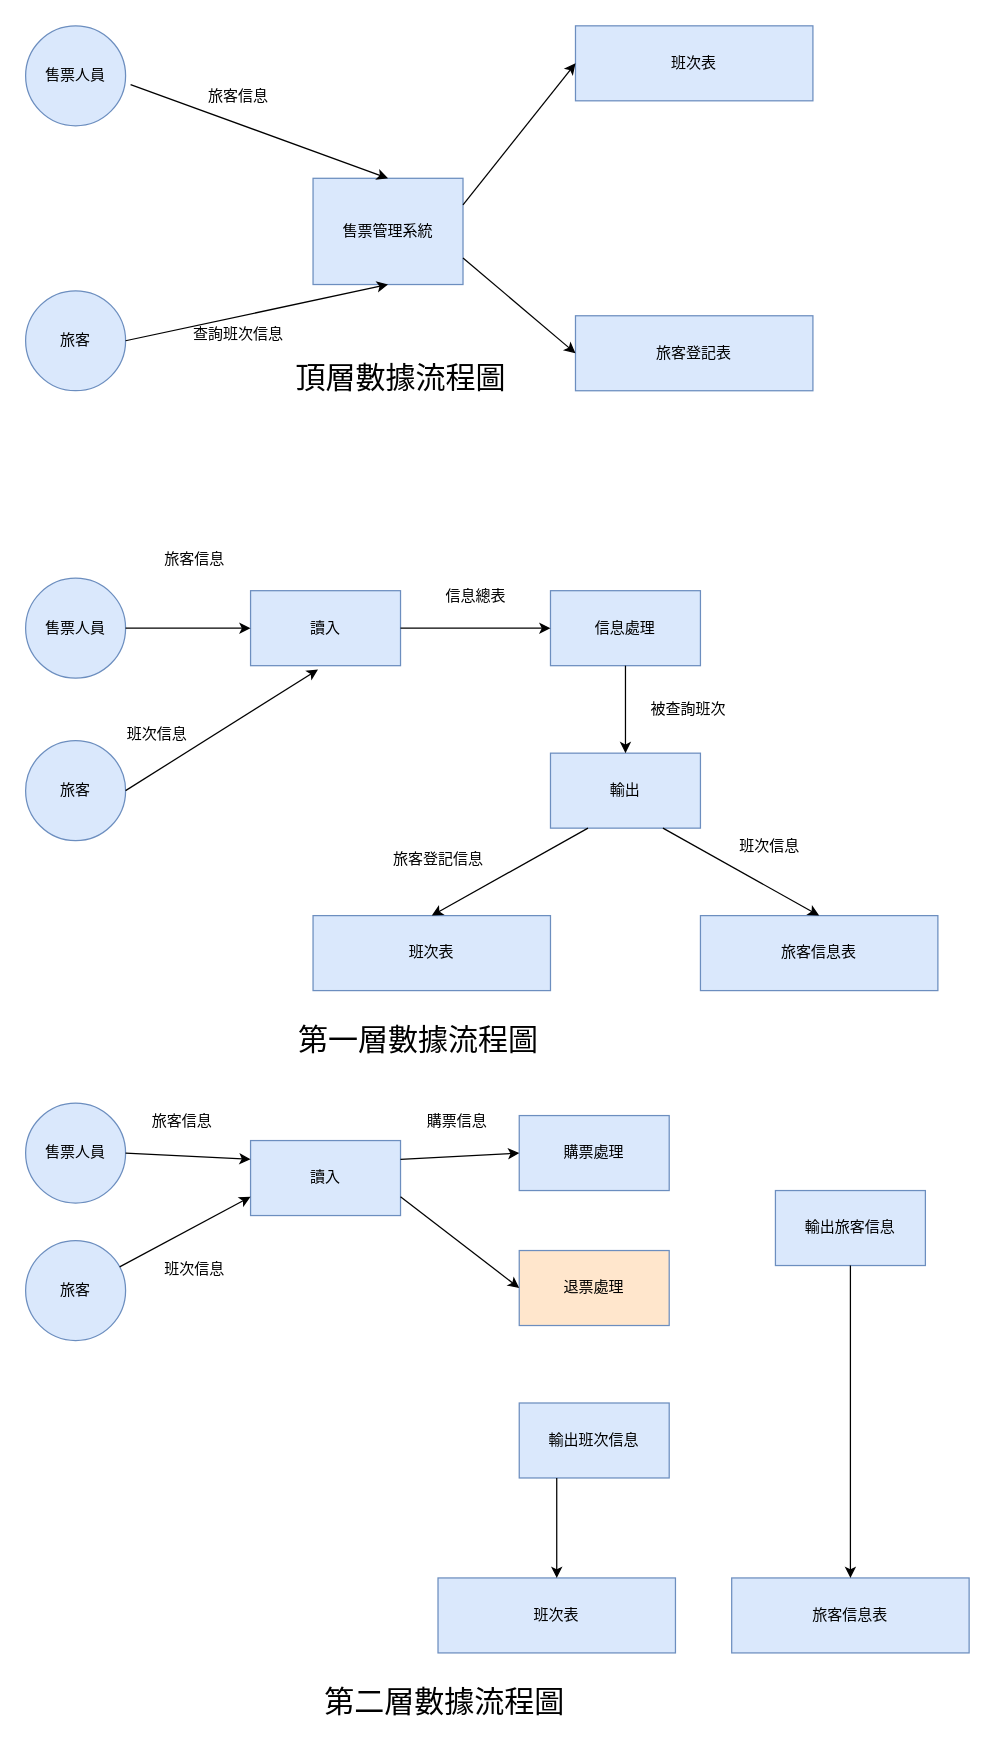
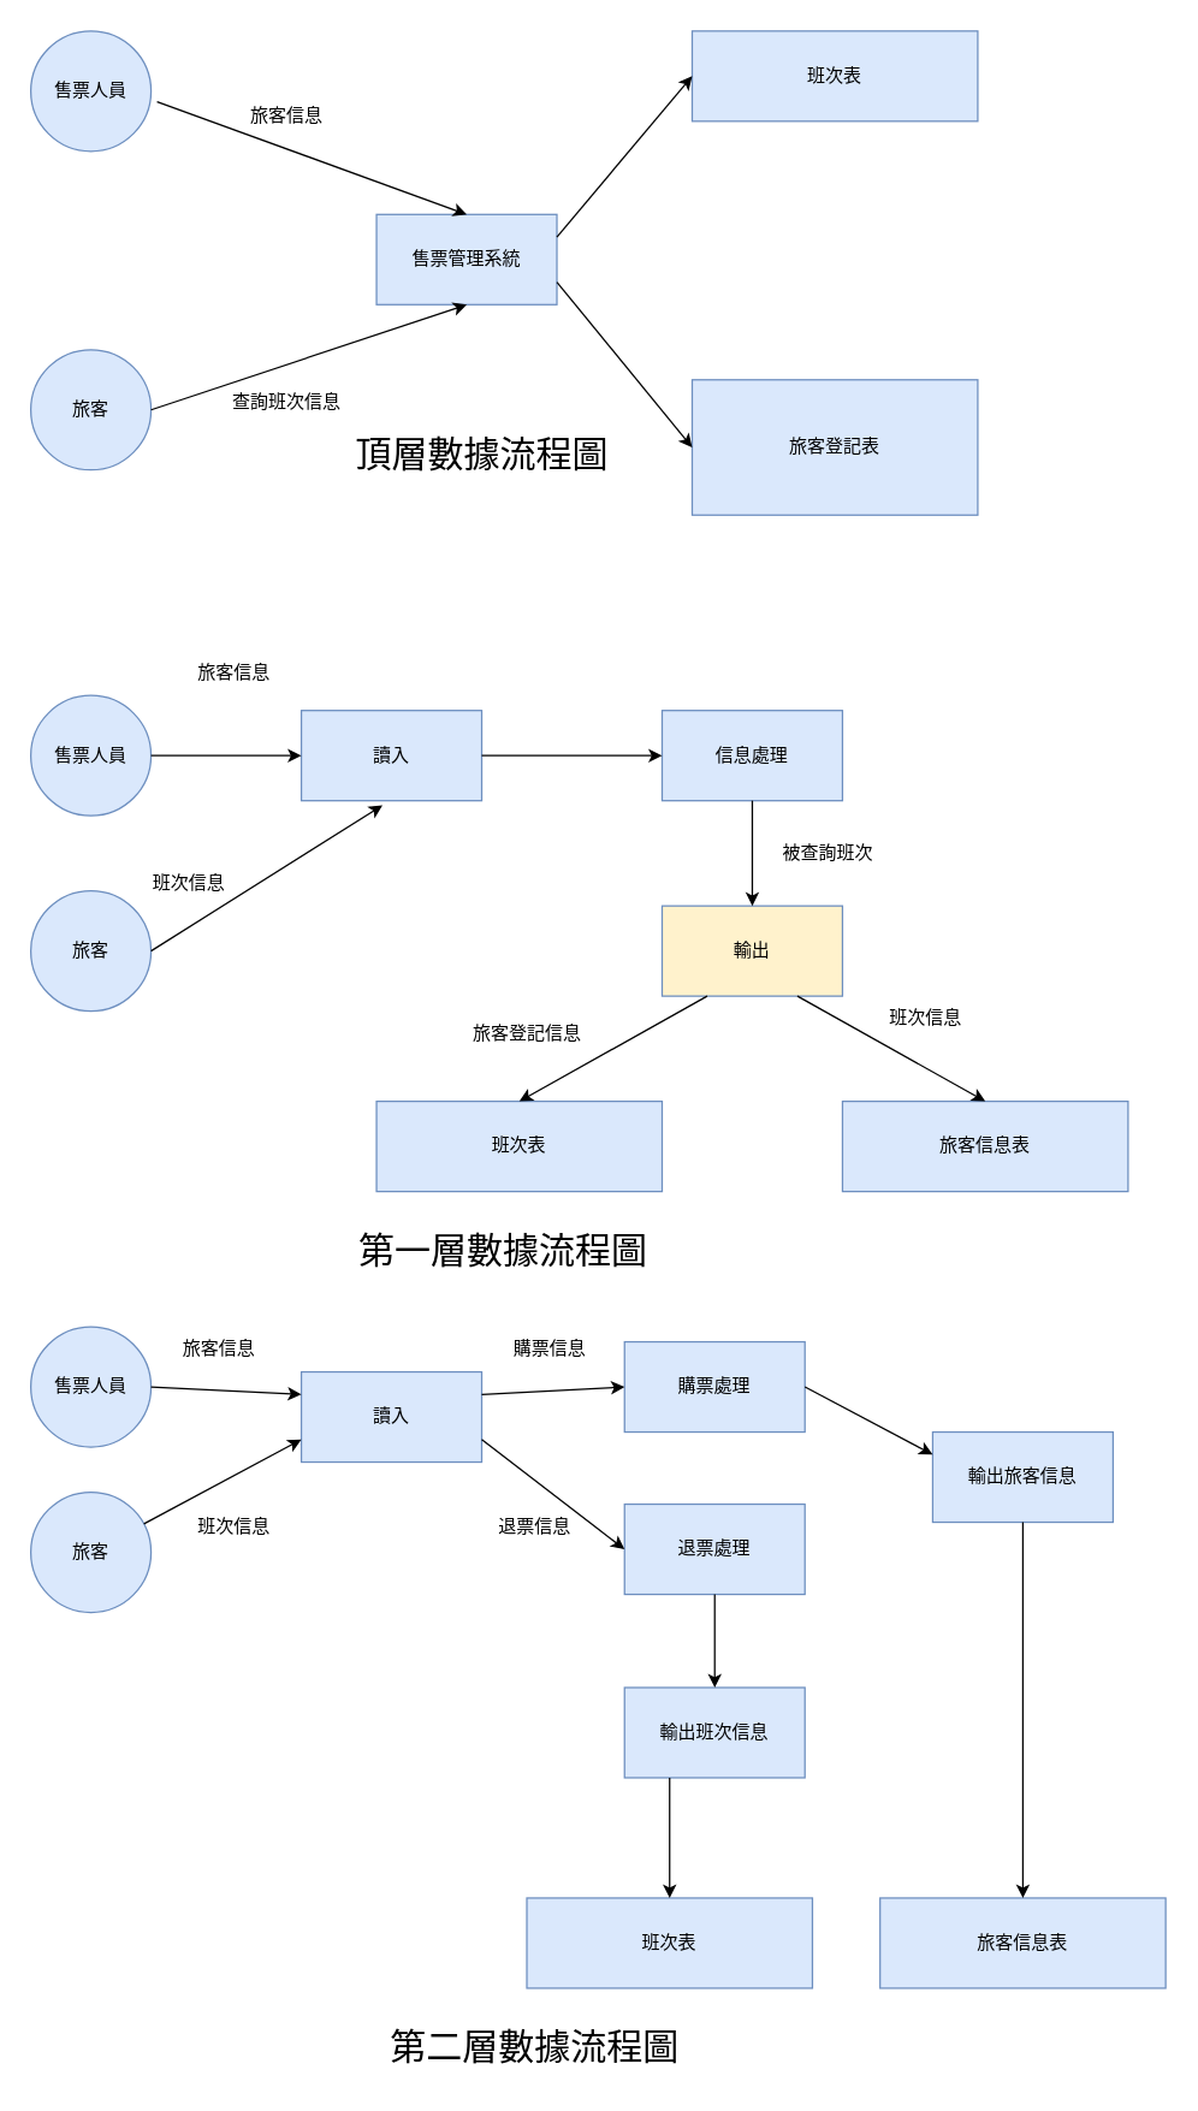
- <mxCell id="4" value="售票管理系統" style="rounded=0;whiteSpace=wrap;html=1;fillColor=#dae8fc;strokeColor=#6c8ebf;" parent="1" vertex="1"><mxGeometry x="250" y="142" width="120" height="85" as="geometry" /></mxCell>
+ <mxCell id="4" value="售票管理系統" style="rounded=0;whiteSpace=wrap;html=1;fillColor=#dae8fc;strokeColor=#6c8ebf;" parent="1" vertex="1"><mxGeometry x="250" y="142" width="120" height="60" as="geometry" /></mxCell>
- <mxCell id="6" value="旅客登記表" style="rounded=0;whiteSpace=wrap;html=1;fillColor=#dae8fc;strokeColor=#6c8ebf;" parent="1" vertex="1"><mxGeometry x="460" y="252" width="190" height="60" as="geometry" /></mxCell>
+ <mxCell id="6" value="旅客登記表" style="rounded=0;whiteSpace=wrap;html=1;fillColor=#dae8fc;strokeColor=#6c8ebf;" parent="1" vertex="1"><mxGeometry x="460" y="252" width="190" height="90" as="geometry" /></mxCell>
- <mxCell id="30" value="信息總表" style="text;html=1;align=center;verticalAlign=middle;resizable=0;points=[];autosize=1;strokeColor=none;fillColor=none;" vertex="1" parent="1"><mxGeometry x="345" y="462" width="70" height="30" as="geometry" /></mxCell>
- <mxCell id="18" value="輸出" style="rounded=0;whiteSpace=wrap;html=1;fillColor=#dae8fc;strokeColor=#6c8ebf;" vertex="1" parent="1"><mxGeometry x="440" y="602" width="120" height="60" as="geometry" /></mxCell>
+ <mxCell id="18" value="輸出" style="rounded=0;whiteSpace=wrap;html=1;fillColor=#fff2cc;strokeColor=#6c8ebf;" vertex="1" parent="1"><mxGeometry x="440" y="602" width="120" height="60" as="geometry" /></mxCell>
+ <mxCell id="48" value="" style="endArrow=classic;html=1;rounded=0;entryX=0;entryY=0.25;entryDx=0;entryDy=0;exitX=1;exitY=0.5;exitDx=0;exitDy=0;" edge="1" parent="1" source="37" target="39"><mxGeometry width="50" height="50" relative="1" as="geometry"><mxPoint x="310" y="922" as="sourcePoint" /><mxPoint x="360" y="872" as="targetPoint" /></mxGeometry></mxCell>
+ <mxCell id="54" value="退票信息" style="text;html=1;align=center;verticalAlign=middle;resizable=0;points=[];autosize=1;strokeColor=none;fillColor=none;" vertex="1" parent="1"><mxGeometry x="320" y="1000" width="70" height="30" as="geometry" /></mxCell>
- <mxCell id="38" value="退票處理" style="rounded=0;whiteSpace=wrap;html=1;fillColor=#ffe6cc;strokeColor=#6c8ebf;" vertex="1" parent="1"><mxGeometry x="415" y="1000" width="120" height="60" as="geometry" /></mxCell>
+ <mxCell id="38" value="退票處理" style="rounded=0;whiteSpace=wrap;html=1;fillColor=#dae8fc;strokeColor=#6c8ebf;" vertex="1" parent="1"><mxGeometry x="415" y="1000" width="120" height="60" as="geometry" /></mxCell>
+ <mxCell id="47" value="" style="endArrow=classic;html=1;rounded=0;entryX=0.5;entryY=0;entryDx=0;entryDy=0;exitX=0.5;exitY=1;exitDx=0;exitDy=0;" edge="1" parent="1" source="38" target="40"><mxGeometry width="50" height="50" relative="1" as="geometry"><mxPoint x="310" y="922" as="sourcePoint" /><mxPoint x="360" y="872" as="targetPoint" /></mxGeometry></mxCell>
